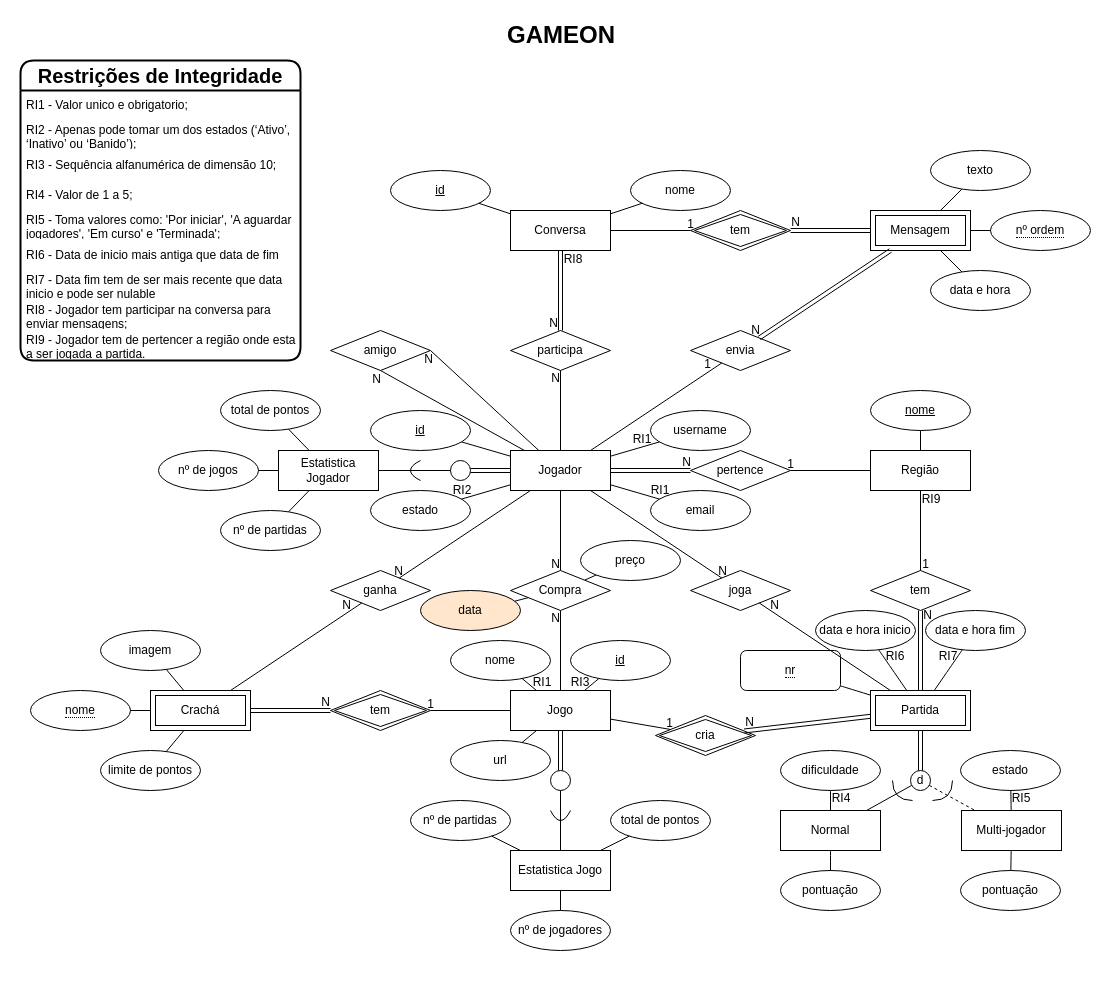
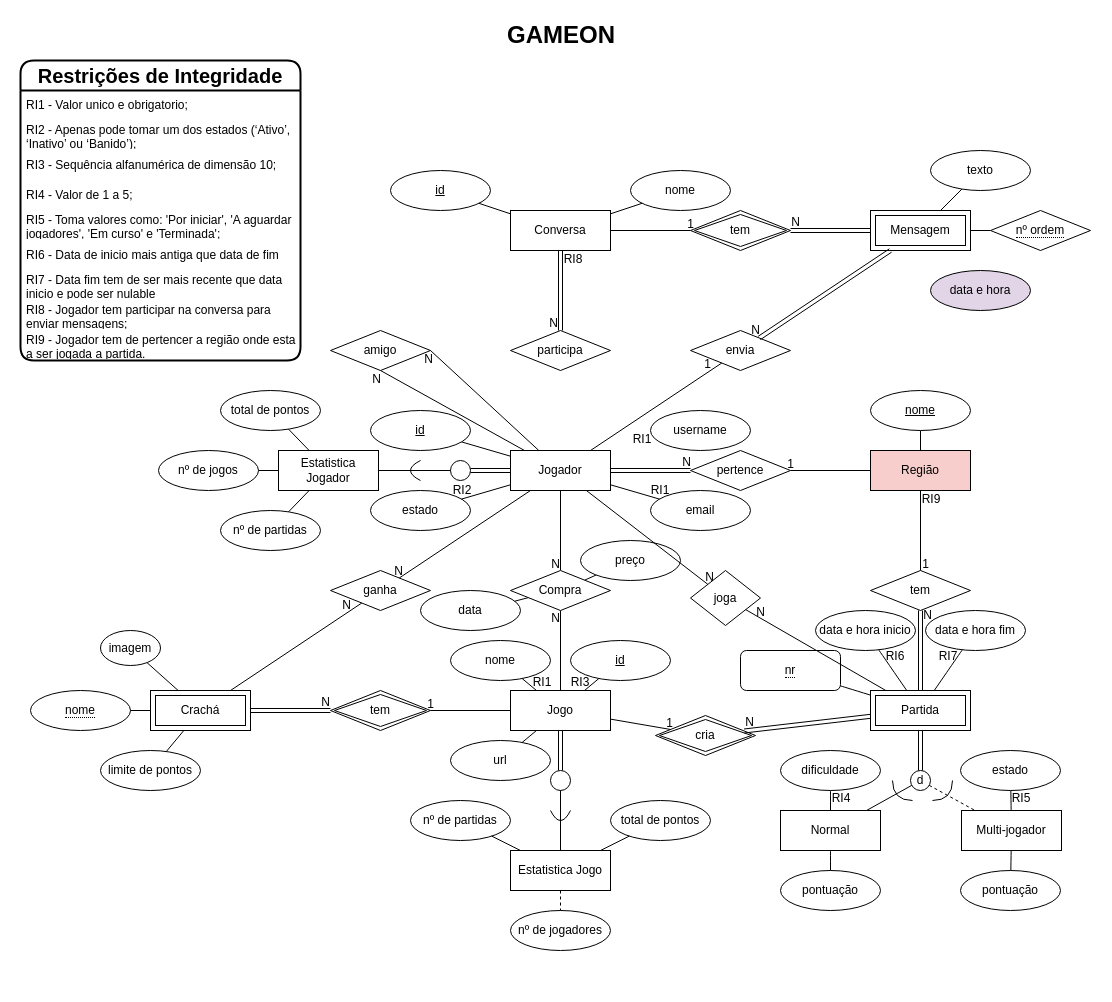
- <mxCell id="91" value="&lt;span style=&quot;border-bottom: 1px dotted&quot;&gt;nº ordem&lt;/span&gt;" style="ellipse;whiteSpace=wrap;html=1;align=center;" parent="13" vertex="1"><mxGeometry x="960" y="60" width="100" height="40" as="geometry" /></mxCell>
+ <mxCell id="91" value="&lt;span style=&quot;border-bottom: 1px dotted&quot;&gt;nº ordem&lt;/span&gt;" style="rhombus;whiteSpace=wrap;html=1;align=center;" parent="13" vertex="1"><mxGeometry x="960" y="60" width="100" height="40" as="geometry" /></mxCell>
- <mxCell id="56" value="" style="endArrow=none;html=1;rounded=0;" parent="13" source="87" target="54" edge="1"><mxGeometry relative="1" as="geometry"><mxPoint x="942" y="63.333" as="sourcePoint" /><mxPoint x="972" y="90" as="targetPoint" /></mxGeometry></mxCell>
- <mxCell id="54" value="data e hora" style="ellipse;whiteSpace=wrap;html=1;align=center;" parent="13" vertex="1"><mxGeometry x="900" y="120" width="100" height="40" as="geometry" /></mxCell>
+ <mxCell id="54" value="data e hora" style="ellipse;whiteSpace=wrap;html=1;align=center;fillColor=#e1d5e7;" parent="13" vertex="1"><mxGeometry x="900" y="120" width="100" height="40" as="geometry" /></mxCell>
- <mxCell id="126" value="" style="endArrow=none;html=1;rounded=0;" parent="13" source="14" target="82" edge="1"><mxGeometry relative="1" as="geometry"><mxPoint x="531" y="320" as="sourcePoint" /><mxPoint x="541" y="350" as="targetPoint" /></mxGeometry></mxCell>
- <mxCell id="127" value="N" style="resizable=0;html=1;align=right;verticalAlign=bottom;" parent="126" connectable="0" vertex="1"><mxGeometry x="1" relative="1" as="geometry"><mxPoint y="16" as="offset" /></mxGeometry></mxCell>
- <mxCell id="19" value="" style="endArrow=none;html=1;rounded=0;" parent="13" source="16" target="14" edge="1"><mxGeometry relative="1" as="geometry"><mxPoint x="452" y="302" as="sourcePoint" /><mxPoint x="492" y="314.615" as="targetPoint" /></mxGeometry></mxCell>
- <mxCell id="28" value="Região" style="whiteSpace=wrap;html=1;align=center;" parent="13" vertex="1"><mxGeometry x="840" y="300" width="100" height="40" as="geometry" /></mxCell>
+ <mxCell id="28" value="Região" style="whiteSpace=wrap;html=1;align=center;fillColor=#f8cecc;" parent="13" vertex="1"><mxGeometry x="840" y="300" width="100" height="40" as="geometry" /></mxCell>
- <mxCell id="80" value="joga" style="shape=rhombus;perimeter=rhombusPerimeter;whiteSpace=wrap;html=1;align=center;" parent="13" vertex="1"><mxGeometry x="660" y="420" width="100" height="40" as="geometry" /></mxCell>
+ <mxCell id="80" value="joga" style="shape=rhombus;perimeter=rhombusPerimeter;whiteSpace=wrap;html=1;align=center;" parent="13" vertex="1"><mxGeometry x="660" y="420" width="70" height="55" as="geometry" /></mxCell>
- <mxCell id="72" value="data" style="ellipse;whiteSpace=wrap;html=1;align=center;fillColor=#ffe6cc;" parent="13" vertex="1"><mxGeometry x="390" y="440" width="100" height="40" as="geometry" /></mxCell>
+ <mxCell id="72" value="data" style="ellipse;whiteSpace=wrap;html=1;align=center;" parent="13" vertex="1"><mxGeometry x="390" y="440" width="100" height="40" as="geometry" /></mxCell>
- <mxCell id="46" value="imagem" style="ellipse;whiteSpace=wrap;html=1;align=center;" parent="13" vertex="1"><mxGeometry x="70" y="480" width="100" height="40" as="geometry" /></mxCell>
+ <mxCell id="46" value="imagem" style="ellipse;whiteSpace=wrap;html=1;align=center;" parent="13" vertex="1"><mxGeometry x="70" y="480" width="60" height="35" as="geometry" /></mxCell>
- <mxCell id="62" value="" style="endArrow=none;html=1;rounded=0;" parent="13" source="77" target="59" edge="1"><mxGeometry relative="1" as="geometry"><mxPoint x="531" y="740" as="sourcePoint" /><mxPoint x="618.639" y="707.889" as="targetPoint" /></mxGeometry></mxCell>
+ <mxCell id="62" value="" style="endArrow=none;html=1;rounded=0;dashed=1;" parent="13" source="77" target="59" edge="1"><mxGeometry relative="1" as="geometry"><mxPoint x="531" y="740" as="sourcePoint" /><mxPoint x="618.639" y="707.889" as="targetPoint" /></mxGeometry></mxCell>
